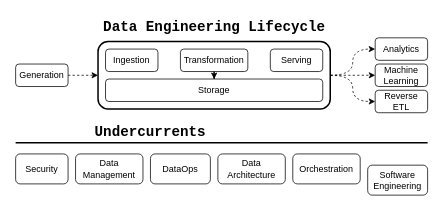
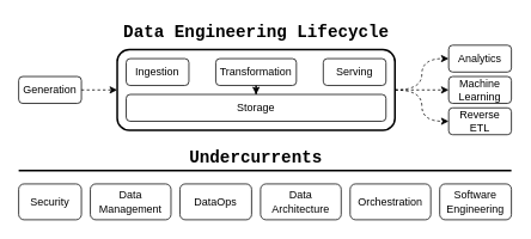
- <mxCell id="23" value="&lt;b style=&quot;font-size: 19px;&quot;&gt;&lt;font face=&quot;Courier New&quot; style=&quot;font-size: 19px;&quot;&gt;Undercurrents&lt;/font&gt;&lt;/b&gt;" style="text;html=1;strokeColor=none;fillColor=none;align=center;verticalAlign=middle;whiteSpace=wrap;rounded=0;fontSize=19;" vertex="1" parent="1"><mxGeometry x="70" y="160" width="260" height="30" as="geometry" /></mxCell>
+ <mxCell id="23" value="&lt;b style=&quot;font-size: 19px;&quot;&gt;&lt;font face=&quot;Courier New&quot; style=&quot;font-size: 19px;&quot;&gt;Undercurrents&lt;/font&gt;&lt;/b&gt;" style="text;html=1;strokeColor=none;fillColor=none;align=center;verticalAlign=middle;whiteSpace=wrap;rounded=0;fontSize=19;" vertex="1" parent="1"><mxGeometry x="155" y="160" width="260" height="30" as="geometry" /></mxCell>
- <mxCell id="21" value="Software Engineering" style="rounded=1;whiteSpace=wrap;html=1;" vertex="1" parent="1"><mxGeometry x="490" y="220" width="80" height="40" as="geometry" /></mxCell>
+ <mxCell id="21" value="Software Engineering" style="rounded=1;whiteSpace=wrap;html=1;" vertex="1" parent="1"><mxGeometry x="490" y="205" width="80" height="40" as="geometry" /></mxCell>
